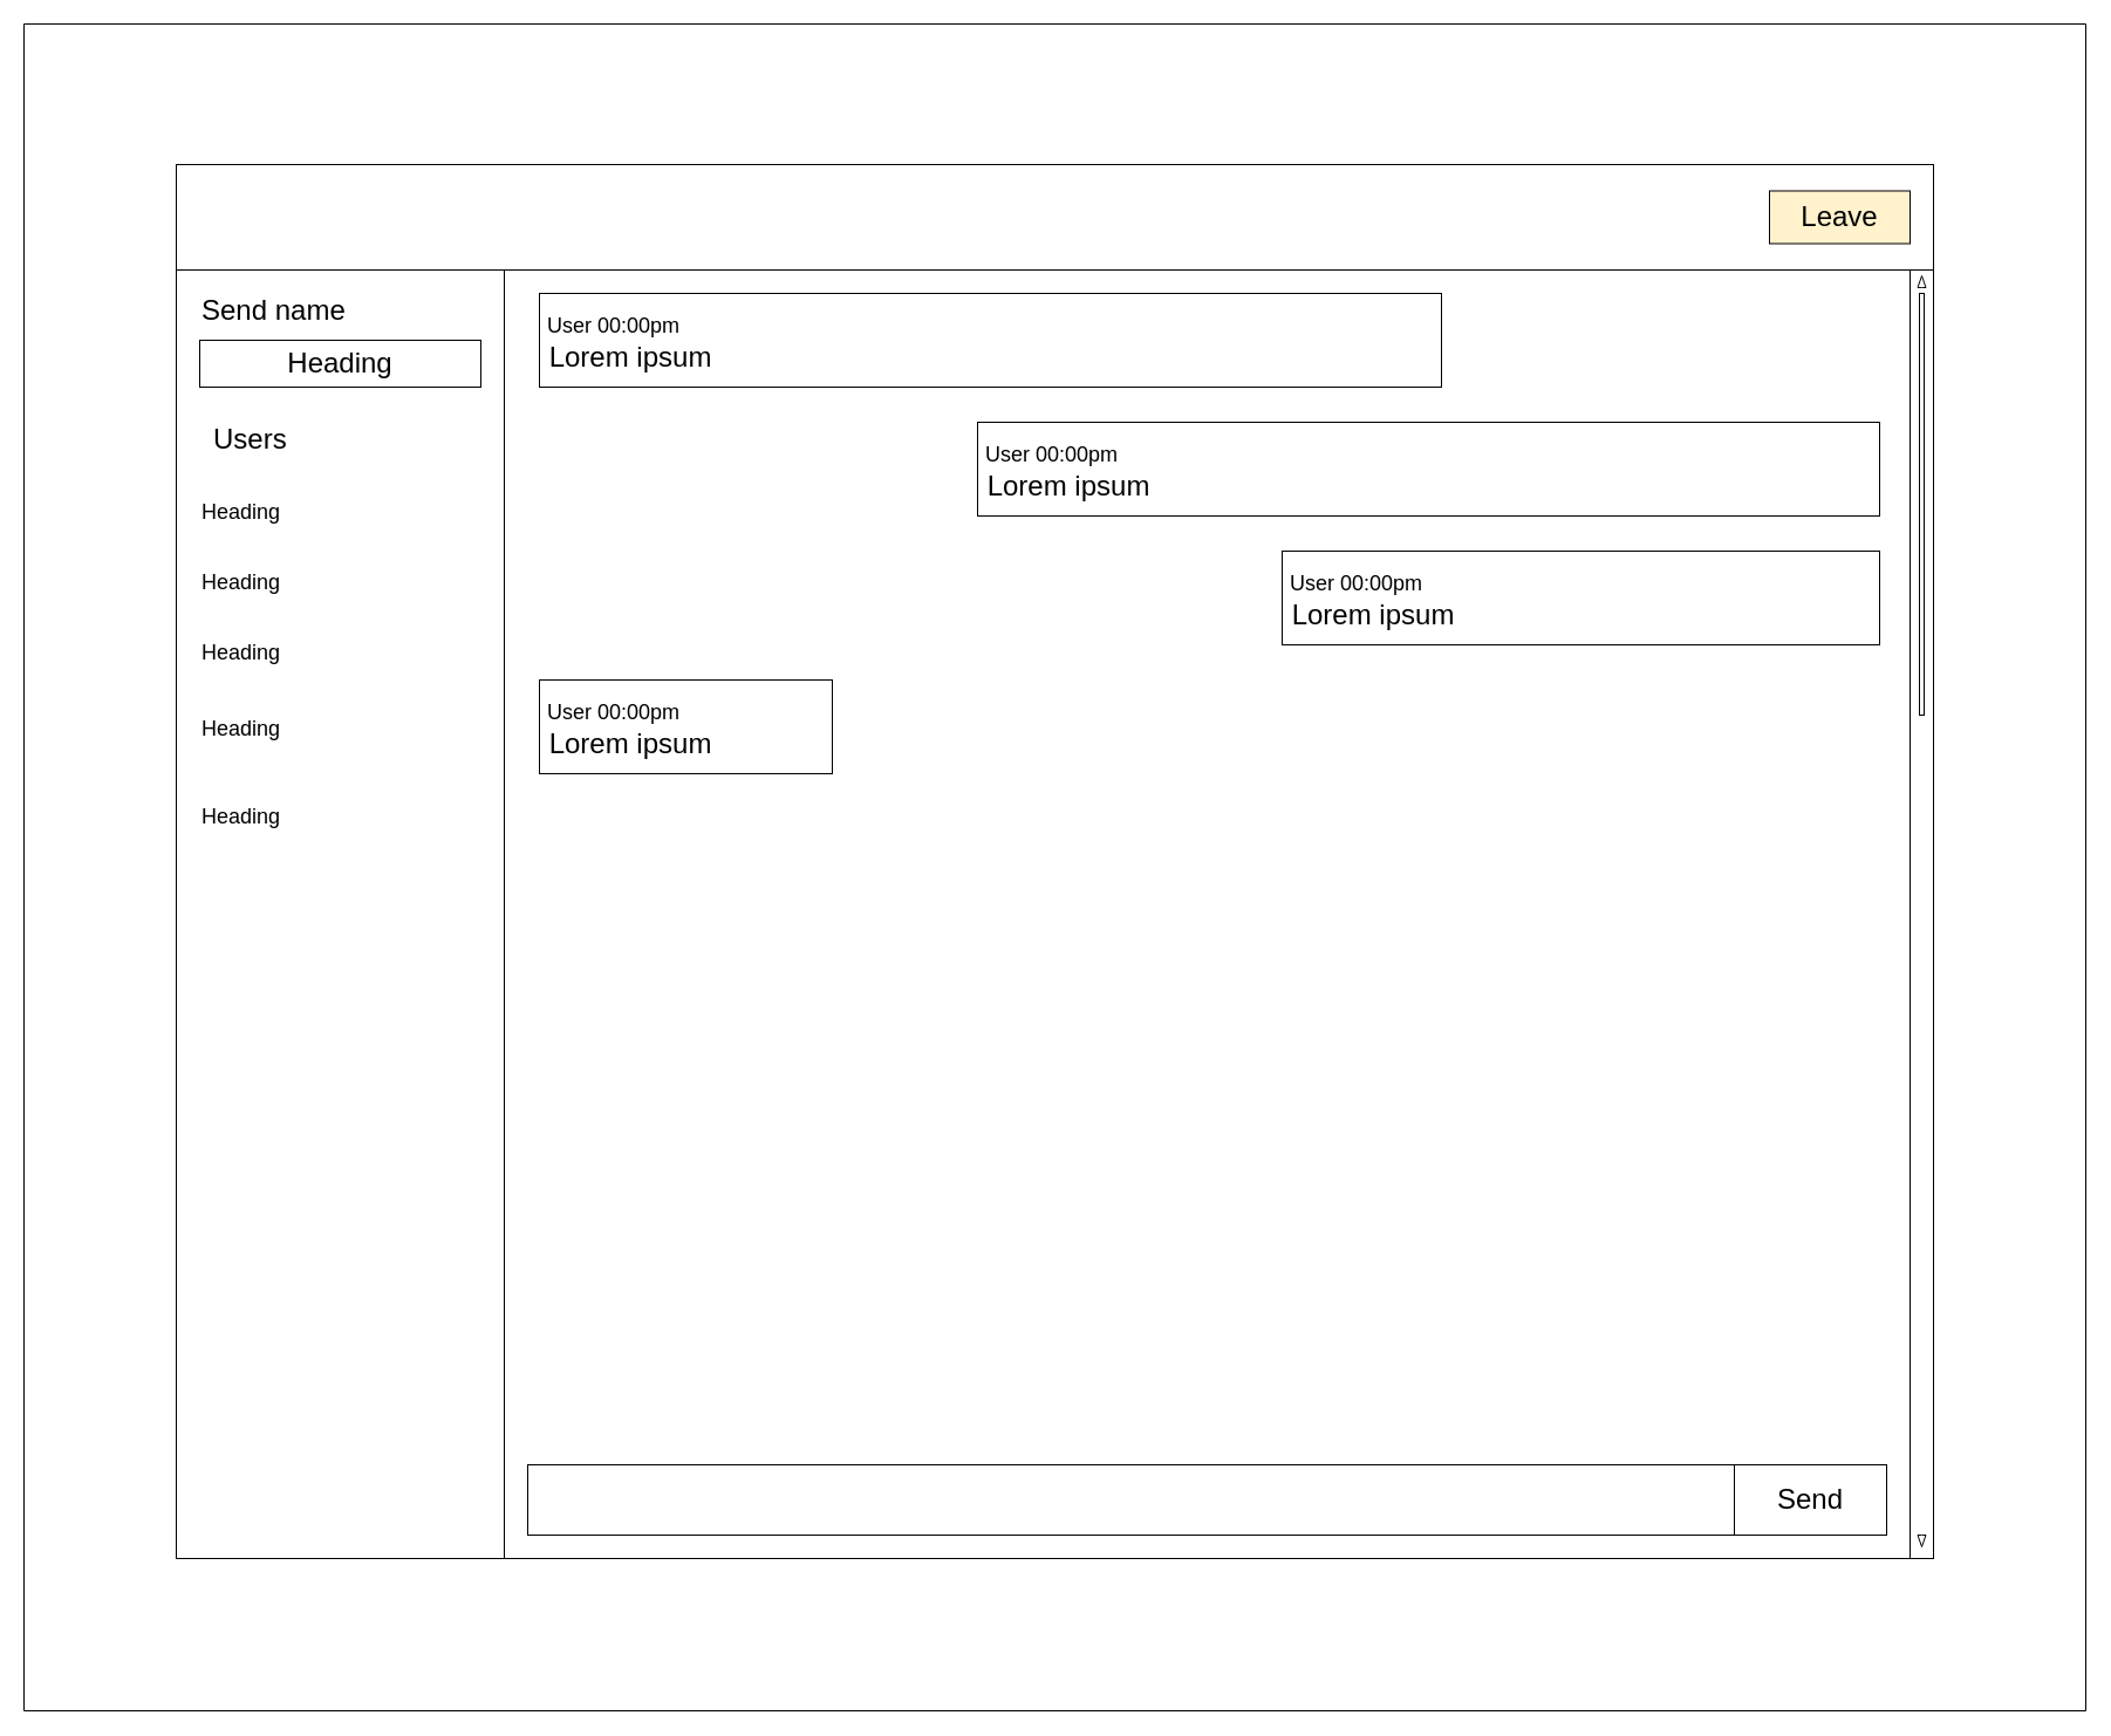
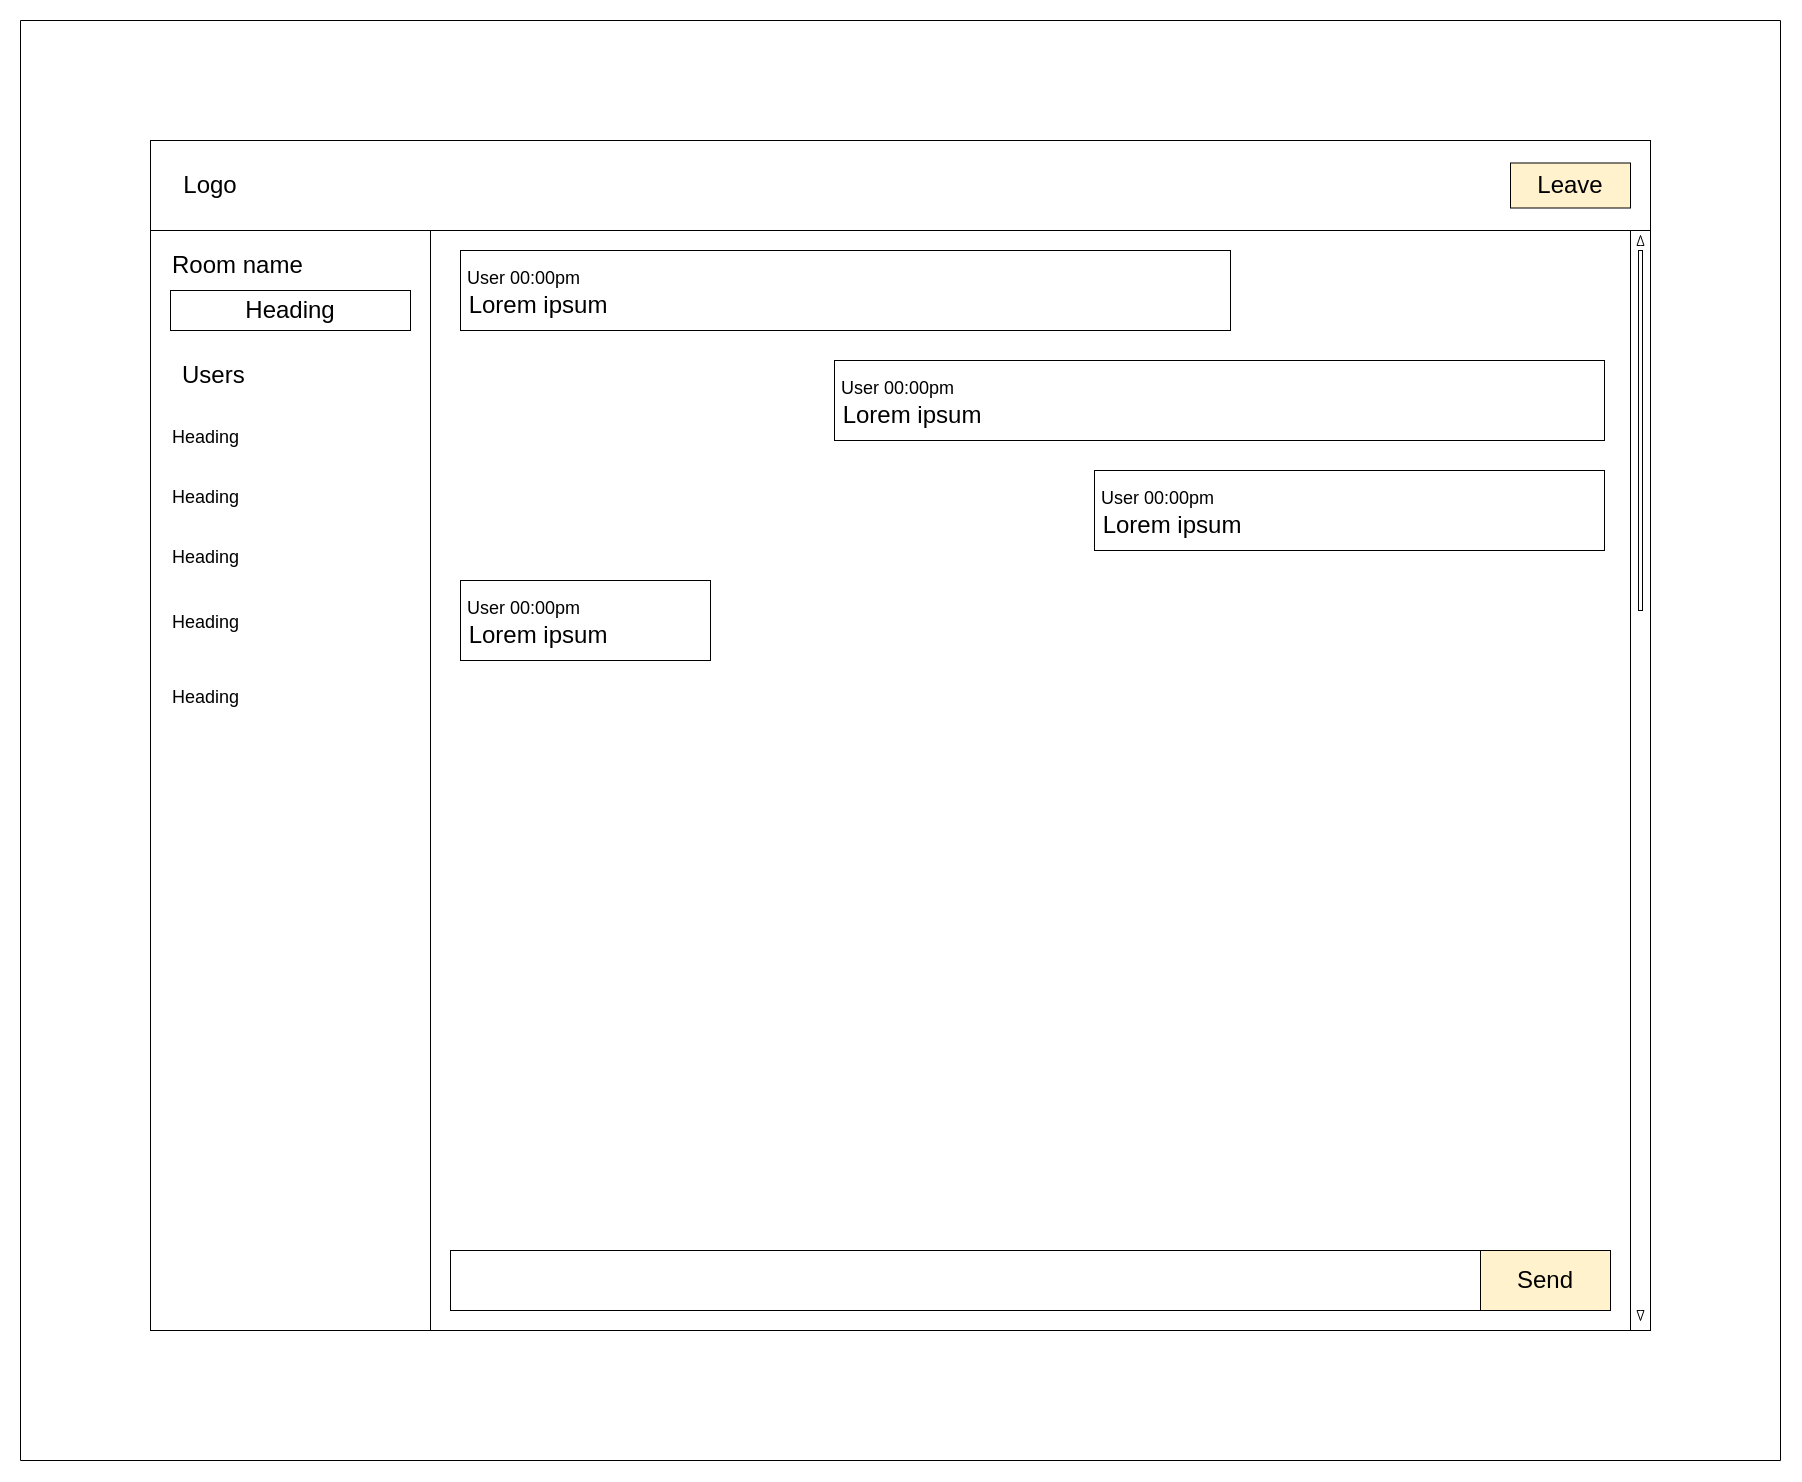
+ <mxCell id="5" value="Logo" style="text;html=1;strokeColor=none;fillColor=none;align=center;verticalAlign=middle;whiteSpace=wrap;rounded=0;labelBackgroundColor=none;fontSize=24;" vertex="1" parent="2"><mxGeometry x="160" y="150" width="60" height="30" as="geometry" /></mxCell>
- <mxCell id="8" value="Send name" style="text;html=1;strokeColor=none;fillColor=none;align=left;verticalAlign=middle;whiteSpace=wrap;rounded=0;fontSize=24;" vertex="1" parent="2"><mxGeometry x="150" y="230" width="140" height="30" as="geometry" /></mxCell>
+ <mxCell id="8" value="Room name" style="text;html=1;strokeColor=none;fillColor=none;align=left;verticalAlign=middle;whiteSpace=wrap;rounded=0;fontSize=24;" vertex="1" parent="2"><mxGeometry x="150" y="230" width="140" height="30" as="geometry" /></mxCell>
- <mxCell id="21" value="&lt;font style=&quot;font-size: 24px&quot;&gt;Send&lt;/font&gt;" style="rounded=0;whiteSpace=wrap;html=1;fontSize=18;" vertex="1" parent="2"><mxGeometry x="1460" y="1230" width="130" height="60" as="geometry" /></mxCell>
+ <mxCell id="21" value="&lt;font style=&quot;font-size: 24px&quot;&gt;Send&lt;/font&gt;" style="rounded=0;whiteSpace=wrap;html=1;fontSize=18;fillColor=#fff2cc;" vertex="1" parent="2"><mxGeometry x="1460" y="1230" width="130" height="60" as="geometry" /></mxCell>
